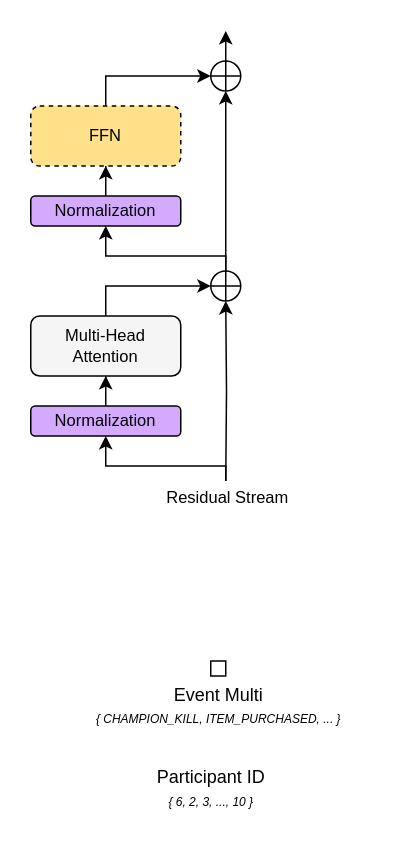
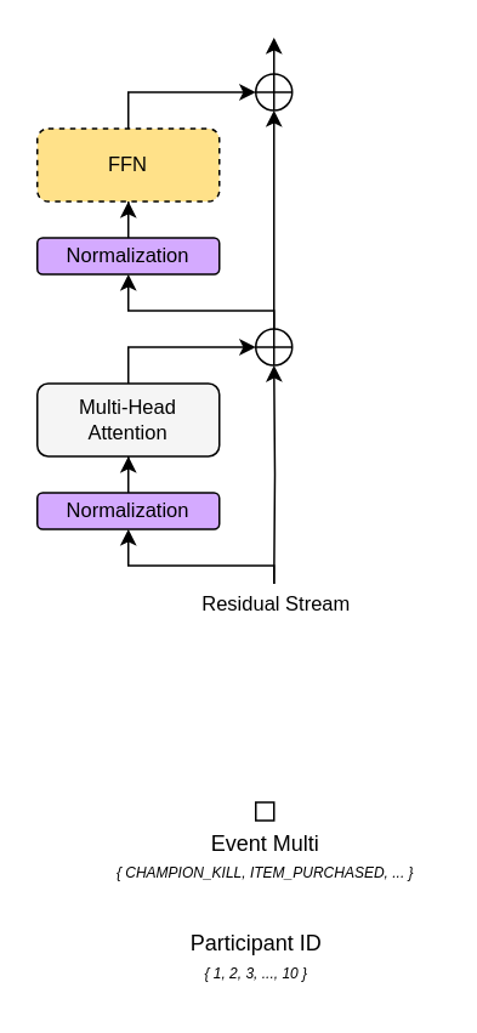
- <mxCell id="20" value="&lt;div&gt;Participant ID&lt;div&gt;&lt;font style=&quot;font-size: 8px;&quot;&gt;&lt;i&gt;{ 6, 2, 3, ..., 10 }&lt;/i&gt;&lt;/font&gt;&lt;/div&gt;&lt;/div&gt;" style="text;html=1;align=center;verticalAlign=middle;resizable=0;points=[];autosize=1;strokeColor=none;fillColor=none;" vertex="1" parent="1"><mxGeometry x="90" y="505" width="100" height="40" as="geometry" /></mxCell>
+ <mxCell id="20" value="&lt;div&gt;Participant ID&lt;div&gt;&lt;font style=&quot;font-size: 8px;&quot;&gt;&lt;i&gt;{ 1, 2, 3, ..., 10 }&lt;/i&gt;&lt;/font&gt;&lt;/div&gt;&lt;/div&gt;" style="text;html=1;align=center;verticalAlign=middle;resizable=0;points=[];autosize=1;strokeColor=none;fillColor=none;" vertex="1" parent="1"><mxGeometry x="90" y="505" width="100" height="40" as="geometry" /></mxCell>
